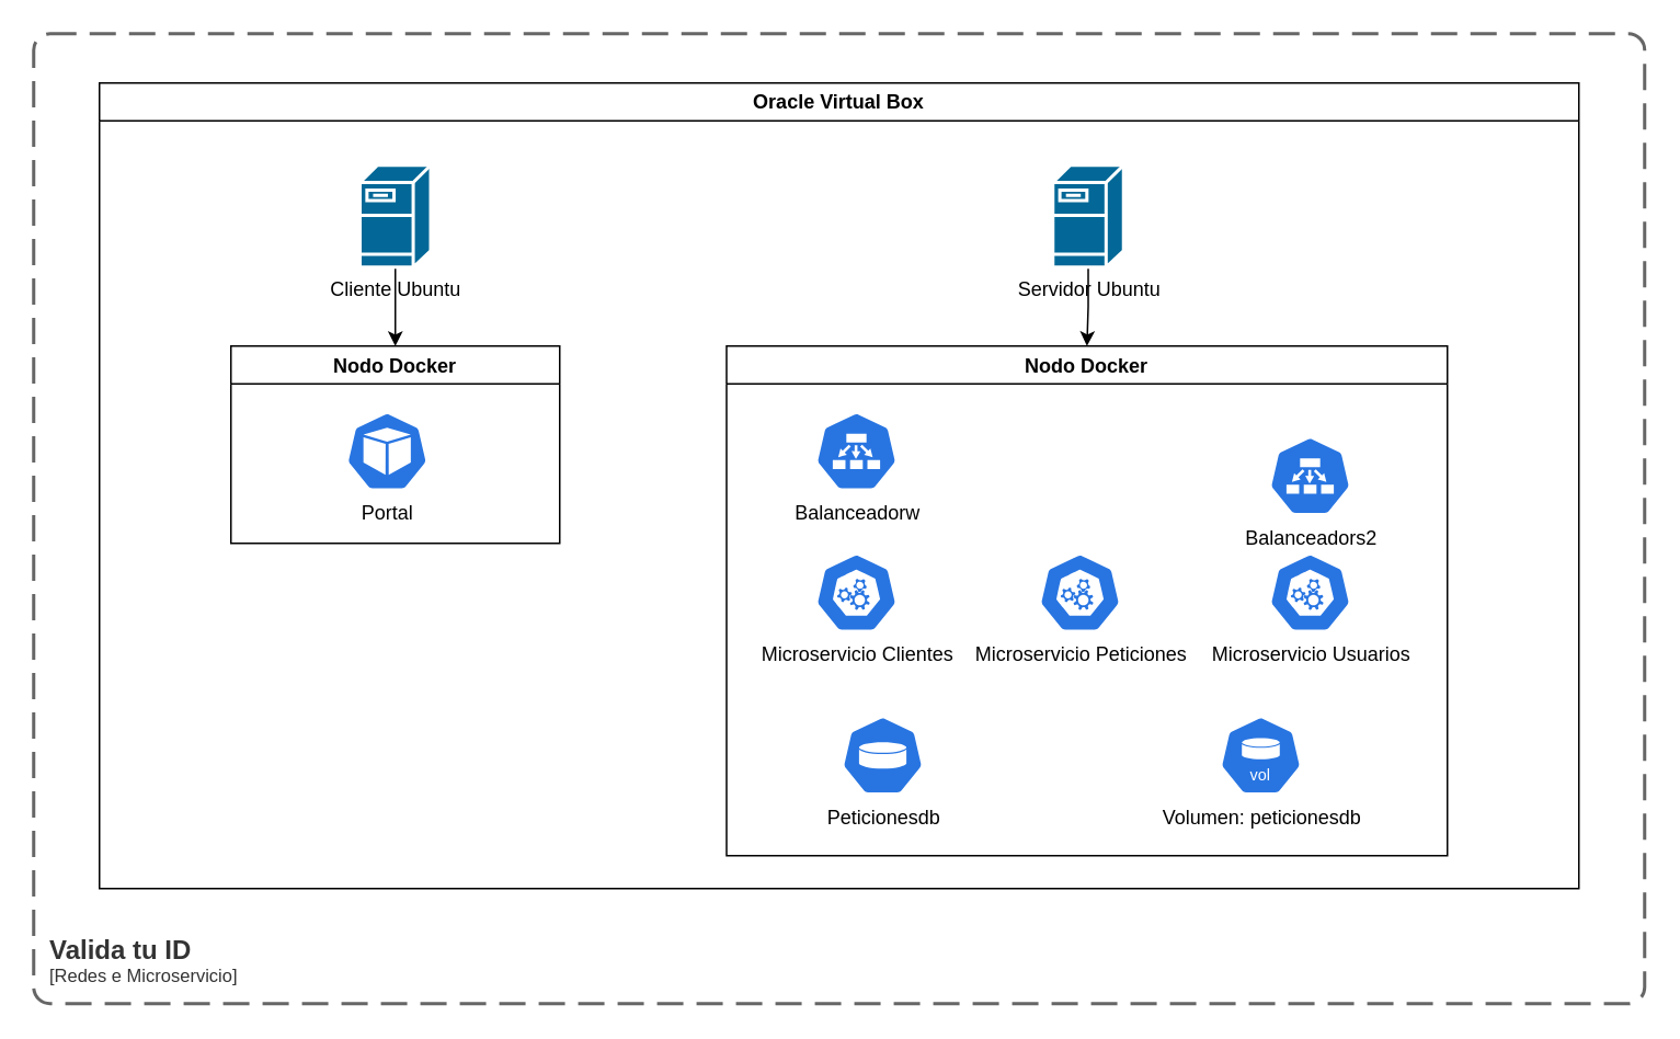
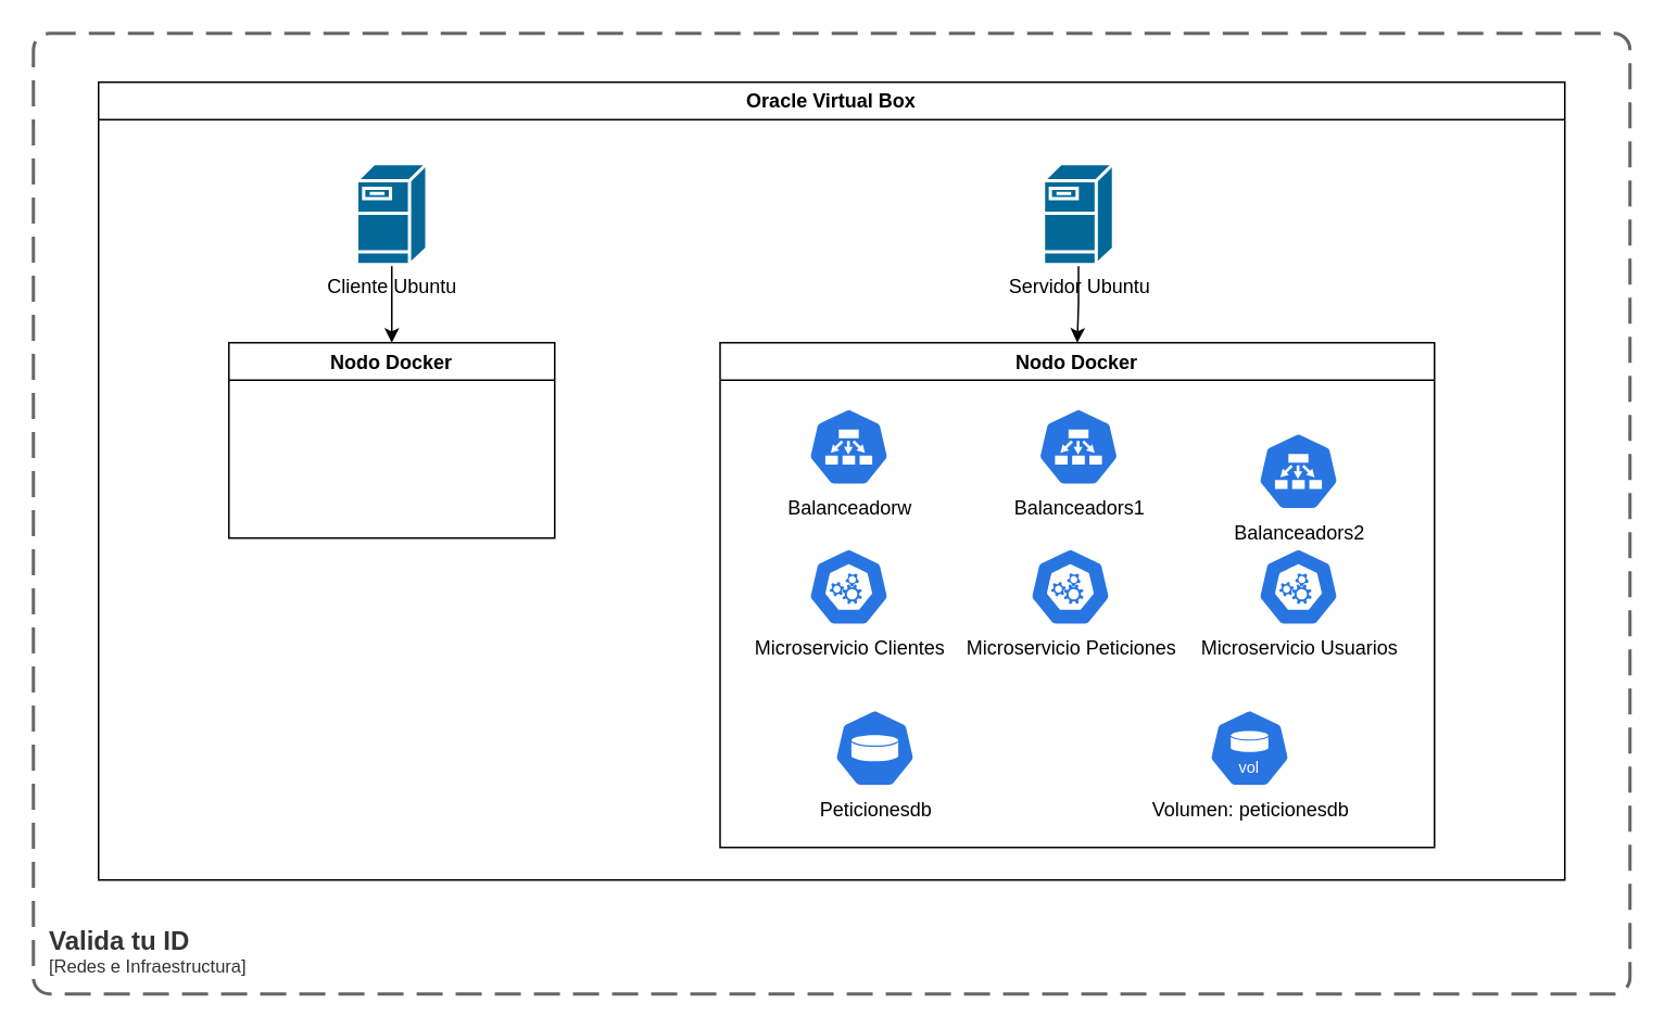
- <mxCell id="8" value="Portal" style="aspect=fixed;sketch=0;html=1;dashed=0;whitespace=wrap;verticalLabelPosition=bottom;verticalAlign=top;fillColor=#2875E2;strokeColor=#ffffff;points=[[0.005,0.63,0],[0.1,0.2,0],[0.9,0.2,0],[0.5,0,0],[0.995,0.63,0],[0.72,0.99,0],[0.5,1,0],[0.28,0.99,0]];shape=mxgraph.kubernetes.icon2;prIcon=pod" parent="7" vertex="1"><mxGeometry x="70" y="40" width="50" height="48" as="geometry" /></mxCell>
+ <mxCell id="12" value="Balanceadors1" style="aspect=fixed;sketch=0;html=1;dashed=0;whitespace=wrap;verticalLabelPosition=bottom;verticalAlign=top;fillColor=#2875E2;strokeColor=#ffffff;points=[[0.005,0.63,0],[0.1,0.2,0],[0.9,0.2,0],[0.5,0,0],[0.995,0.63,0],[0.72,0.99,0],[0.5,1,0],[0.28,0.99,0]];shape=mxgraph.kubernetes.icon2;prIcon=ep" parent="9" vertex="1"><mxGeometry x="195" y="40" width="50" height="48" as="geometry" /></mxCell>
- <mxCell id="18" value="&lt;font style=&quot;font-size: 16px&quot;&gt;&lt;b&gt;&lt;div style=&quot;text-align: left&quot;&gt;Valida tu ID&lt;/div&gt;&lt;/b&gt;&lt;/font&gt;&lt;div style=&quot;text-align: left&quot;&gt;[Redes e Microservicio]&lt;/div&gt;" style="rounded=1;fontSize=11;whiteSpace=wrap;html=1;dashed=1;arcSize=20;fillColor=none;strokeColor=#666666;fontColor=#333333;labelBackgroundColor=none;align=left;verticalAlign=bottom;labelBorderColor=none;spacingTop=0;spacing=10;dashPattern=8 4;metaEdit=1;rotatable=0;perimeter=rectanglePerimeter;noLabel=0;labelPadding=0;allowArrows=0;connectable=0;expand=0;recursiveResize=0;editable=1;pointerEvents=0;absoluteArcSize=1;points=[[0.25,0,0],[0.5,0,0],[0.75,0,0],[1,0.25,0],[1,0.5,0],[1,0.75,0],[0.75,1,0],[0.5,1,0],[0.25,1,0],[0,0.75,0],[0,0.5,0],[0,0.25,0]];strokeWidth=2;" vertex="1" parent="1"><mxGeometry x="20" y="20" width="980" height="590" as="geometry" /></mxCell>
+ <mxCell id="18" value="&lt;font style=&quot;font-size: 16px&quot;&gt;&lt;b&gt;&lt;div style=&quot;text-align: left&quot;&gt;Valida tu ID&lt;/div&gt;&lt;/b&gt;&lt;/font&gt;&lt;div style=&quot;text-align: left&quot;&gt;[Redes e Infraestructura]&lt;/div&gt;" style="rounded=1;fontSize=11;whiteSpace=wrap;html=1;dashed=1;arcSize=20;fillColor=none;strokeColor=#666666;fontColor=#333333;labelBackgroundColor=none;align=left;verticalAlign=bottom;labelBorderColor=none;spacingTop=0;spacing=10;dashPattern=8 4;metaEdit=1;rotatable=0;perimeter=rectanglePerimeter;noLabel=0;labelPadding=0;allowArrows=0;connectable=0;expand=0;recursiveResize=0;editable=1;pointerEvents=0;absoluteArcSize=1;points=[[0.25,0,0],[0.5,0,0],[0.75,0,0],[1,0.25,0],[1,0.5,0],[1,0.75,0],[0.75,1,0],[0.5,1,0],[0.25,1,0],[0,0.75,0],[0,0.5,0],[0,0.25,0]];strokeWidth=2;" vertex="1" parent="1"><mxGeometry x="20" y="20" width="980" height="590" as="geometry" /></mxCell>
